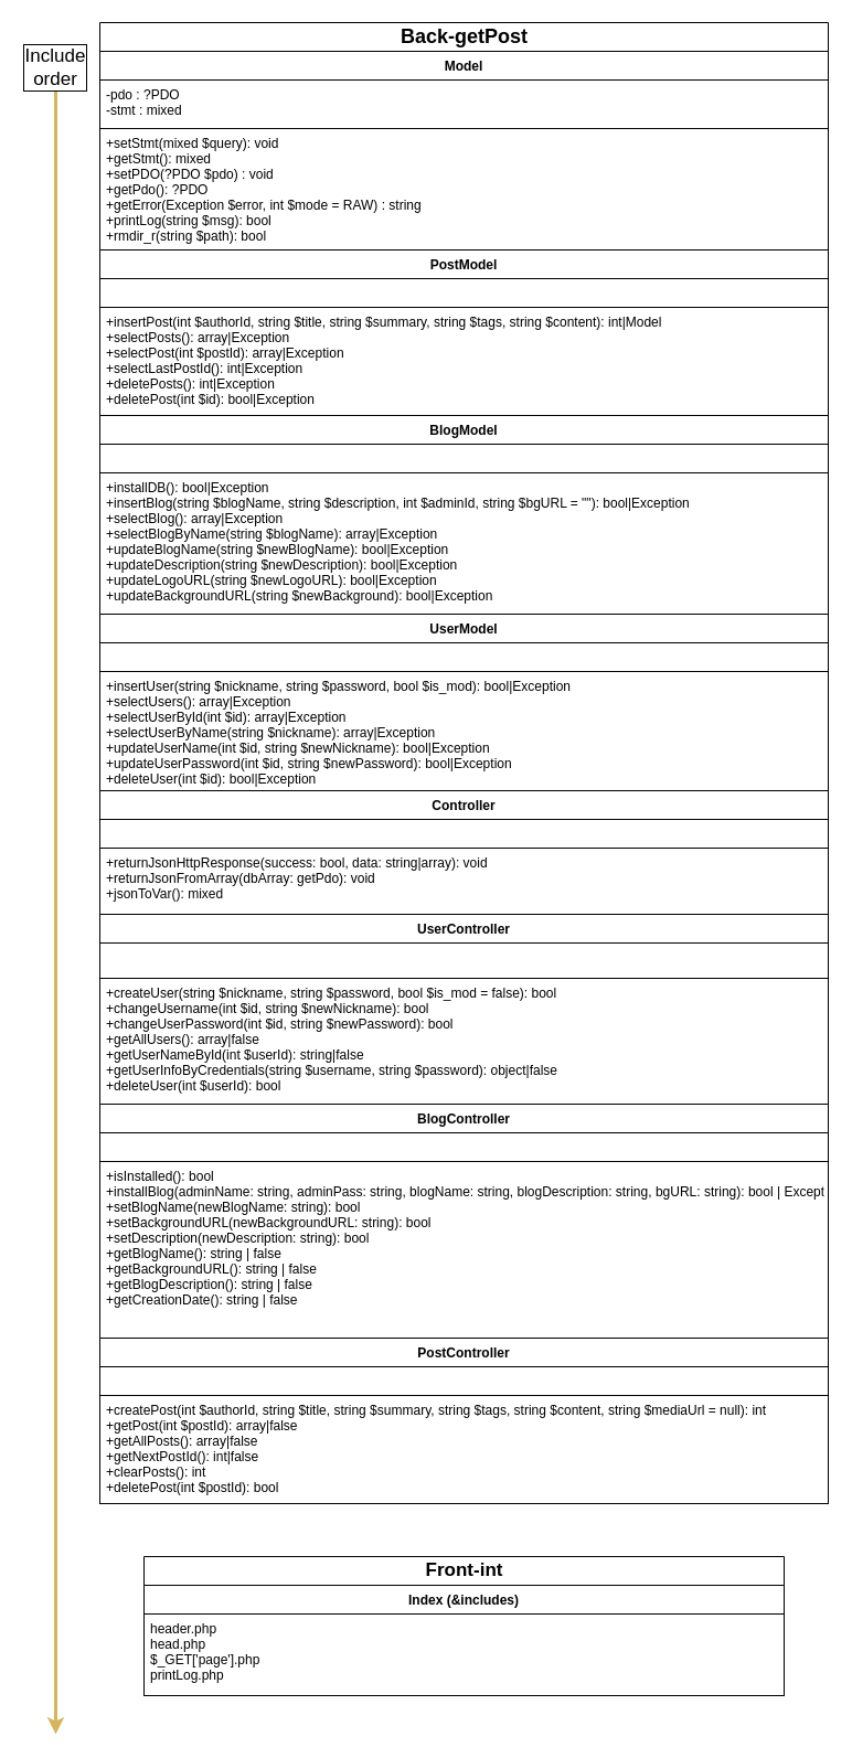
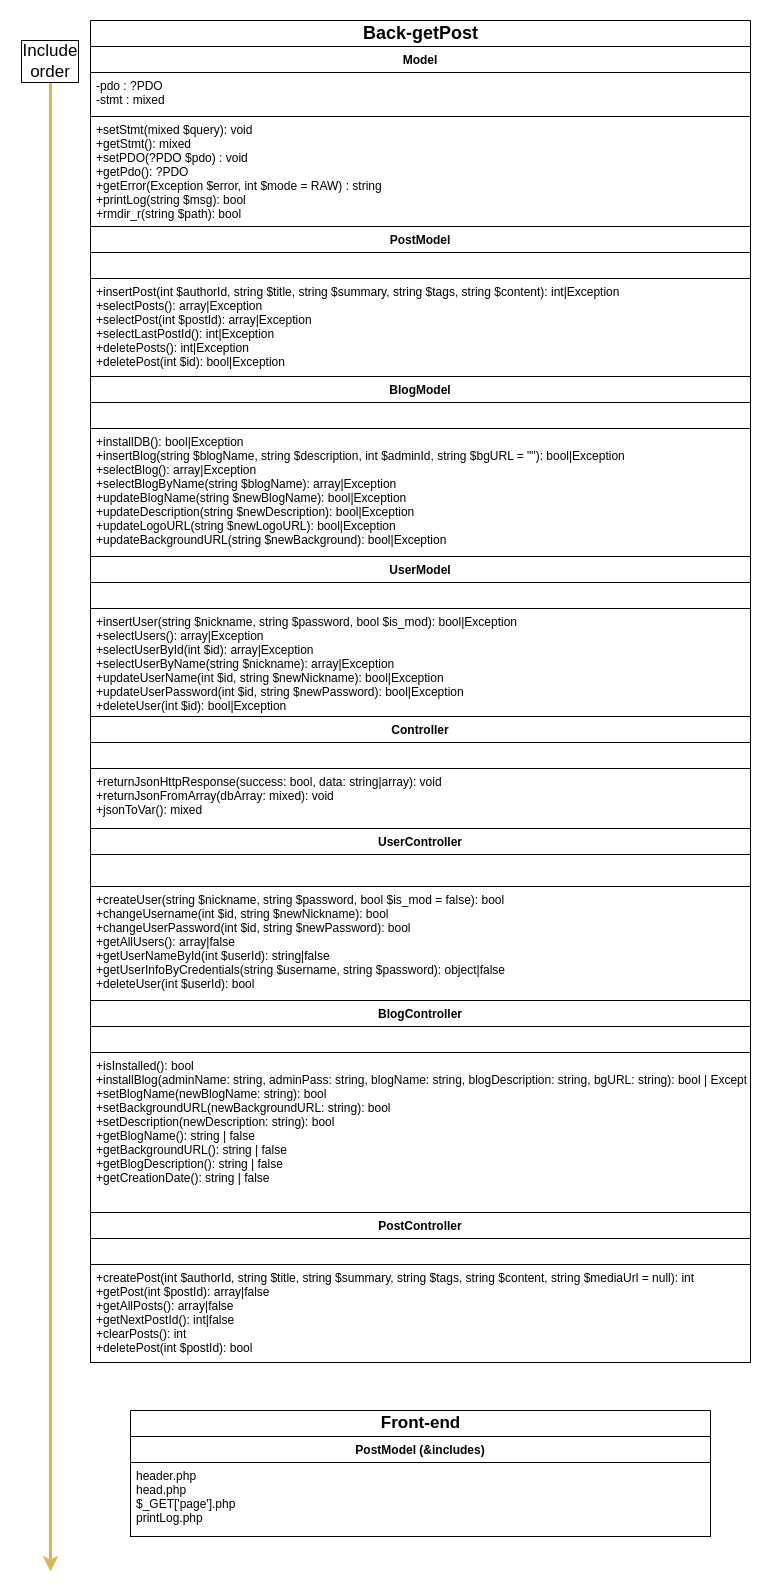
- <mxCell id="12" value="+insertPost(int $authorId, string $title, string $summary, string $tags, string $content): int|Model&#10;+selectPosts(): array|Exception&#10;+selectPost(int $postId): array|Exception&#10;+selectLastPostId(): int|Exception&#10;+deletePosts(): int|Exception&#10;+deletePost(int $id): bool|Exception" style="text;strokeColor=default;fillColor=default;align=left;verticalAlign=top;spacingLeft=4;spacingRight=4;overflow=hidden;rotatable=0;points=[[0,0.5],[1,0.5]];portConstraint=eastwest;gradientColor=none;swimlaneLine=0;" parent="10" vertex="1"><mxGeometry y="52" width="660" height="98" as="geometry" /></mxCell>
+ <mxCell id="12" value="+insertPost(int $authorId, string $title, string $summary, string $tags, string $content): int|Exception&#10;+selectPosts(): array|Exception&#10;+selectPost(int $postId): array|Exception&#10;+selectLastPostId(): int|Exception&#10;+deletePosts(): int|Exception&#10;+deletePost(int $id): bool|Exception" style="text;strokeColor=default;fillColor=default;align=left;verticalAlign=top;spacingLeft=4;spacingRight=4;overflow=hidden;rotatable=0;points=[[0,0.5],[1,0.5]];portConstraint=eastwest;gradientColor=none;swimlaneLine=0;" parent="10" vertex="1"><mxGeometry y="52" width="660" height="98" as="geometry" /></mxCell>
- <mxCell id="21" value="+returnJsonHttpResponse(success: bool, data: string|array): void&#10;+returnJsonFromArray(dbArray: getPdo): void&#10;+jsonToVar(): mixed" style="text;strokeColor=default;fillColor=default;align=left;verticalAlign=top;spacingLeft=4;spacingRight=4;overflow=hidden;rotatable=0;points=[[0,0.5],[1,0.5]];portConstraint=eastwest;gradientColor=none;swimlaneLine=0;" parent="19" vertex="1"><mxGeometry y="52" width="660" height="60" as="geometry" /></mxCell>
+ <mxCell id="21" value="+returnJsonHttpResponse(success: bool, data: string|array): void&#10;+returnJsonFromArray(dbArray: mixed): void&#10;+jsonToVar(): mixed" style="text;strokeColor=default;fillColor=default;align=left;verticalAlign=top;spacingLeft=4;spacingRight=4;overflow=hidden;rotatable=0;points=[[0,0.5],[1,0.5]];portConstraint=eastwest;gradientColor=none;swimlaneLine=0;" parent="19" vertex="1"><mxGeometry y="52" width="660" height="60" as="geometry" /></mxCell>
- <mxCell id="3" value="&lt;font size=&quot;1&quot; style=&quot;&quot;&gt;&lt;b style=&quot;font-size: 17px;&quot;&gt;Front-int&lt;/b&gt;&lt;/font&gt;" style="swimlane;fontStyle=0;childLayout=stackLayout;horizontal=1;startSize=26;fillColor=default;horizontalStack=0;resizeParent=1;resizeParentMax=0;resizeLast=0;collapsible=1;marginBottom=0;html=1;glass=0;labelBackgroundColor=none;labelBorderColor=none;fillStyle=solid;strokeColor=default;fontFamily=Helvetica;" parent="1" vertex="1"><mxGeometry x="130" y="1410" width="580" height="126" as="geometry" /></mxCell>
+ <mxCell id="3" value="&lt;font size=&quot;1&quot; style=&quot;&quot;&gt;&lt;b style=&quot;font-size: 17px;&quot;&gt;Front-end&lt;/b&gt;&lt;/font&gt;" style="swimlane;fontStyle=0;childLayout=stackLayout;horizontal=1;startSize=26;fillColor=default;horizontalStack=0;resizeParent=1;resizeParentMax=0;resizeLast=0;collapsible=1;marginBottom=0;html=1;glass=0;labelBackgroundColor=none;labelBorderColor=none;fillStyle=solid;strokeColor=default;fontFamily=Helvetica;" parent="1" vertex="1"><mxGeometry x="130" y="1410" width="580" height="126" as="geometry" /></mxCell>
- <mxCell id="4" value="Index (&amp;includes)" style="swimlane;fontStyle=1;align=center;verticalAlign=top;childLayout=stackLayout;horizontal=1;startSize=26;horizontalStack=0;resizeParent=1;resizeParentMax=0;resizeLast=0;collapsible=1;marginBottom=0;fillColor=default;gradientColor=none;strokeColor=default;swimlaneLine=0;" parent="3" vertex="1"><mxGeometry y="26" width="580" height="100" as="geometry" /></mxCell>
+ <mxCell id="4" value="PostModel (&amp;includes)" style="swimlane;fontStyle=1;align=center;verticalAlign=top;childLayout=stackLayout;horizontal=1;startSize=26;horizontalStack=0;resizeParent=1;resizeParentMax=0;resizeLast=0;collapsible=1;marginBottom=0;fillColor=default;gradientColor=none;strokeColor=default;swimlaneLine=0;" parent="3" vertex="1"><mxGeometry y="26" width="580" height="100" as="geometry" /></mxCell>
